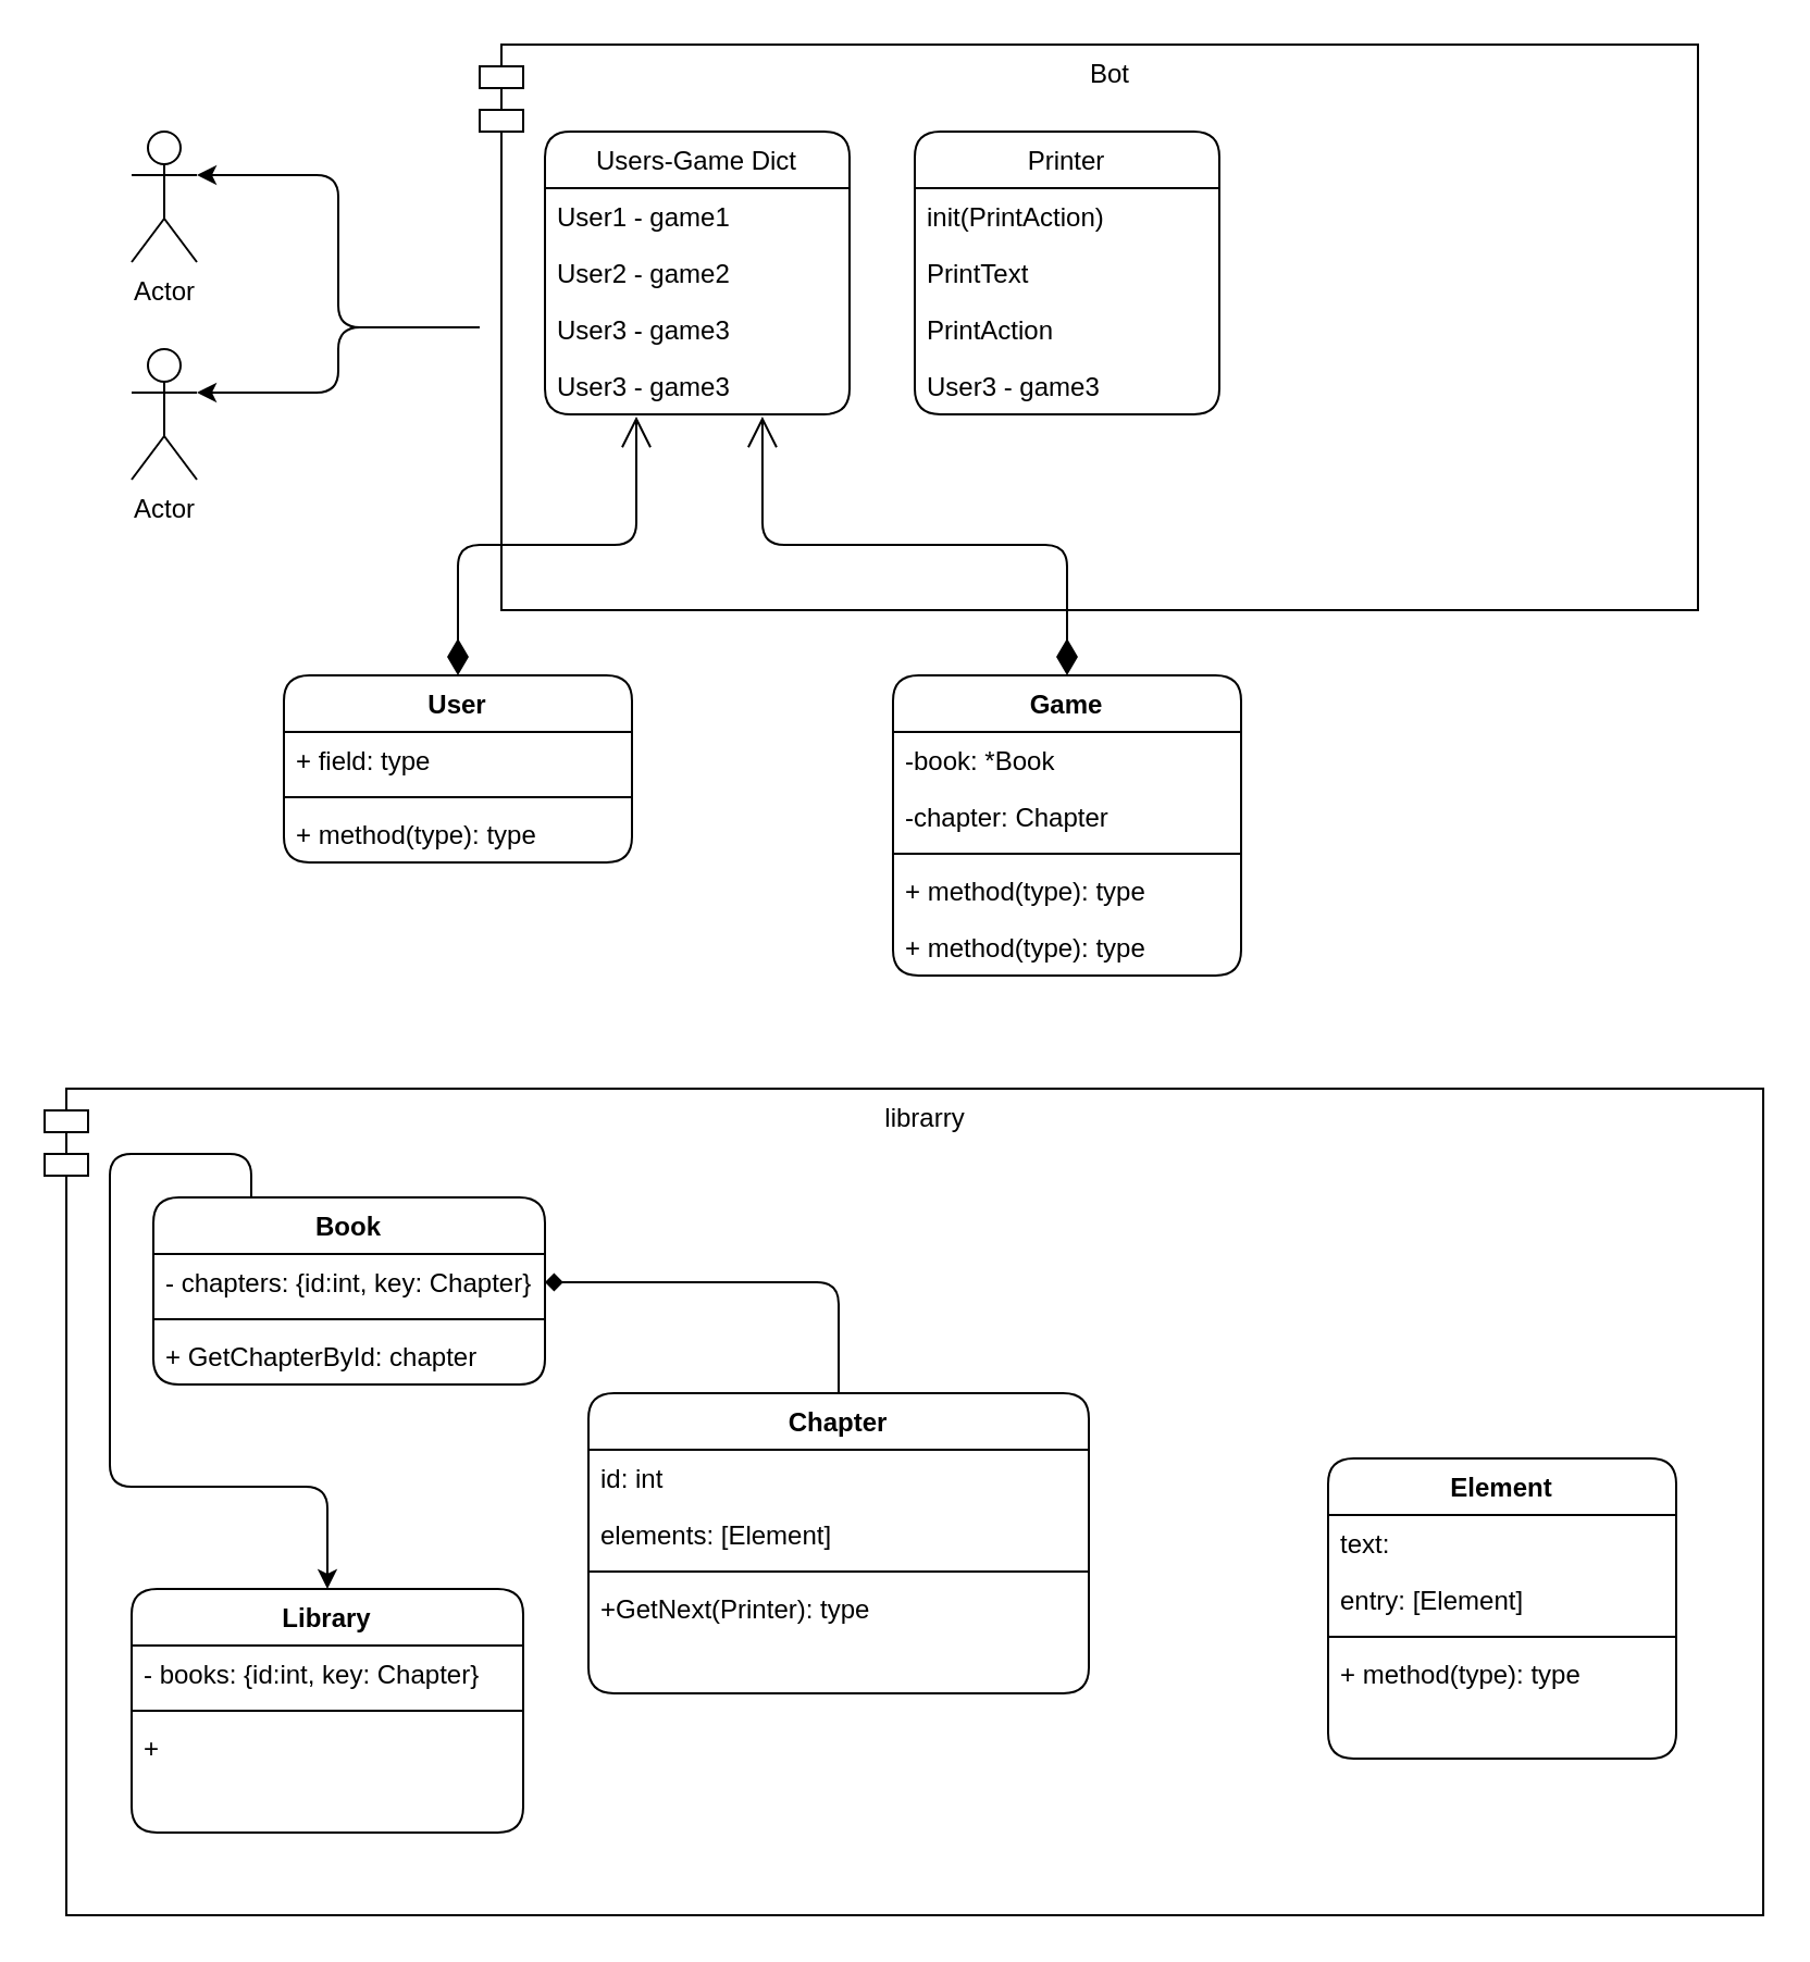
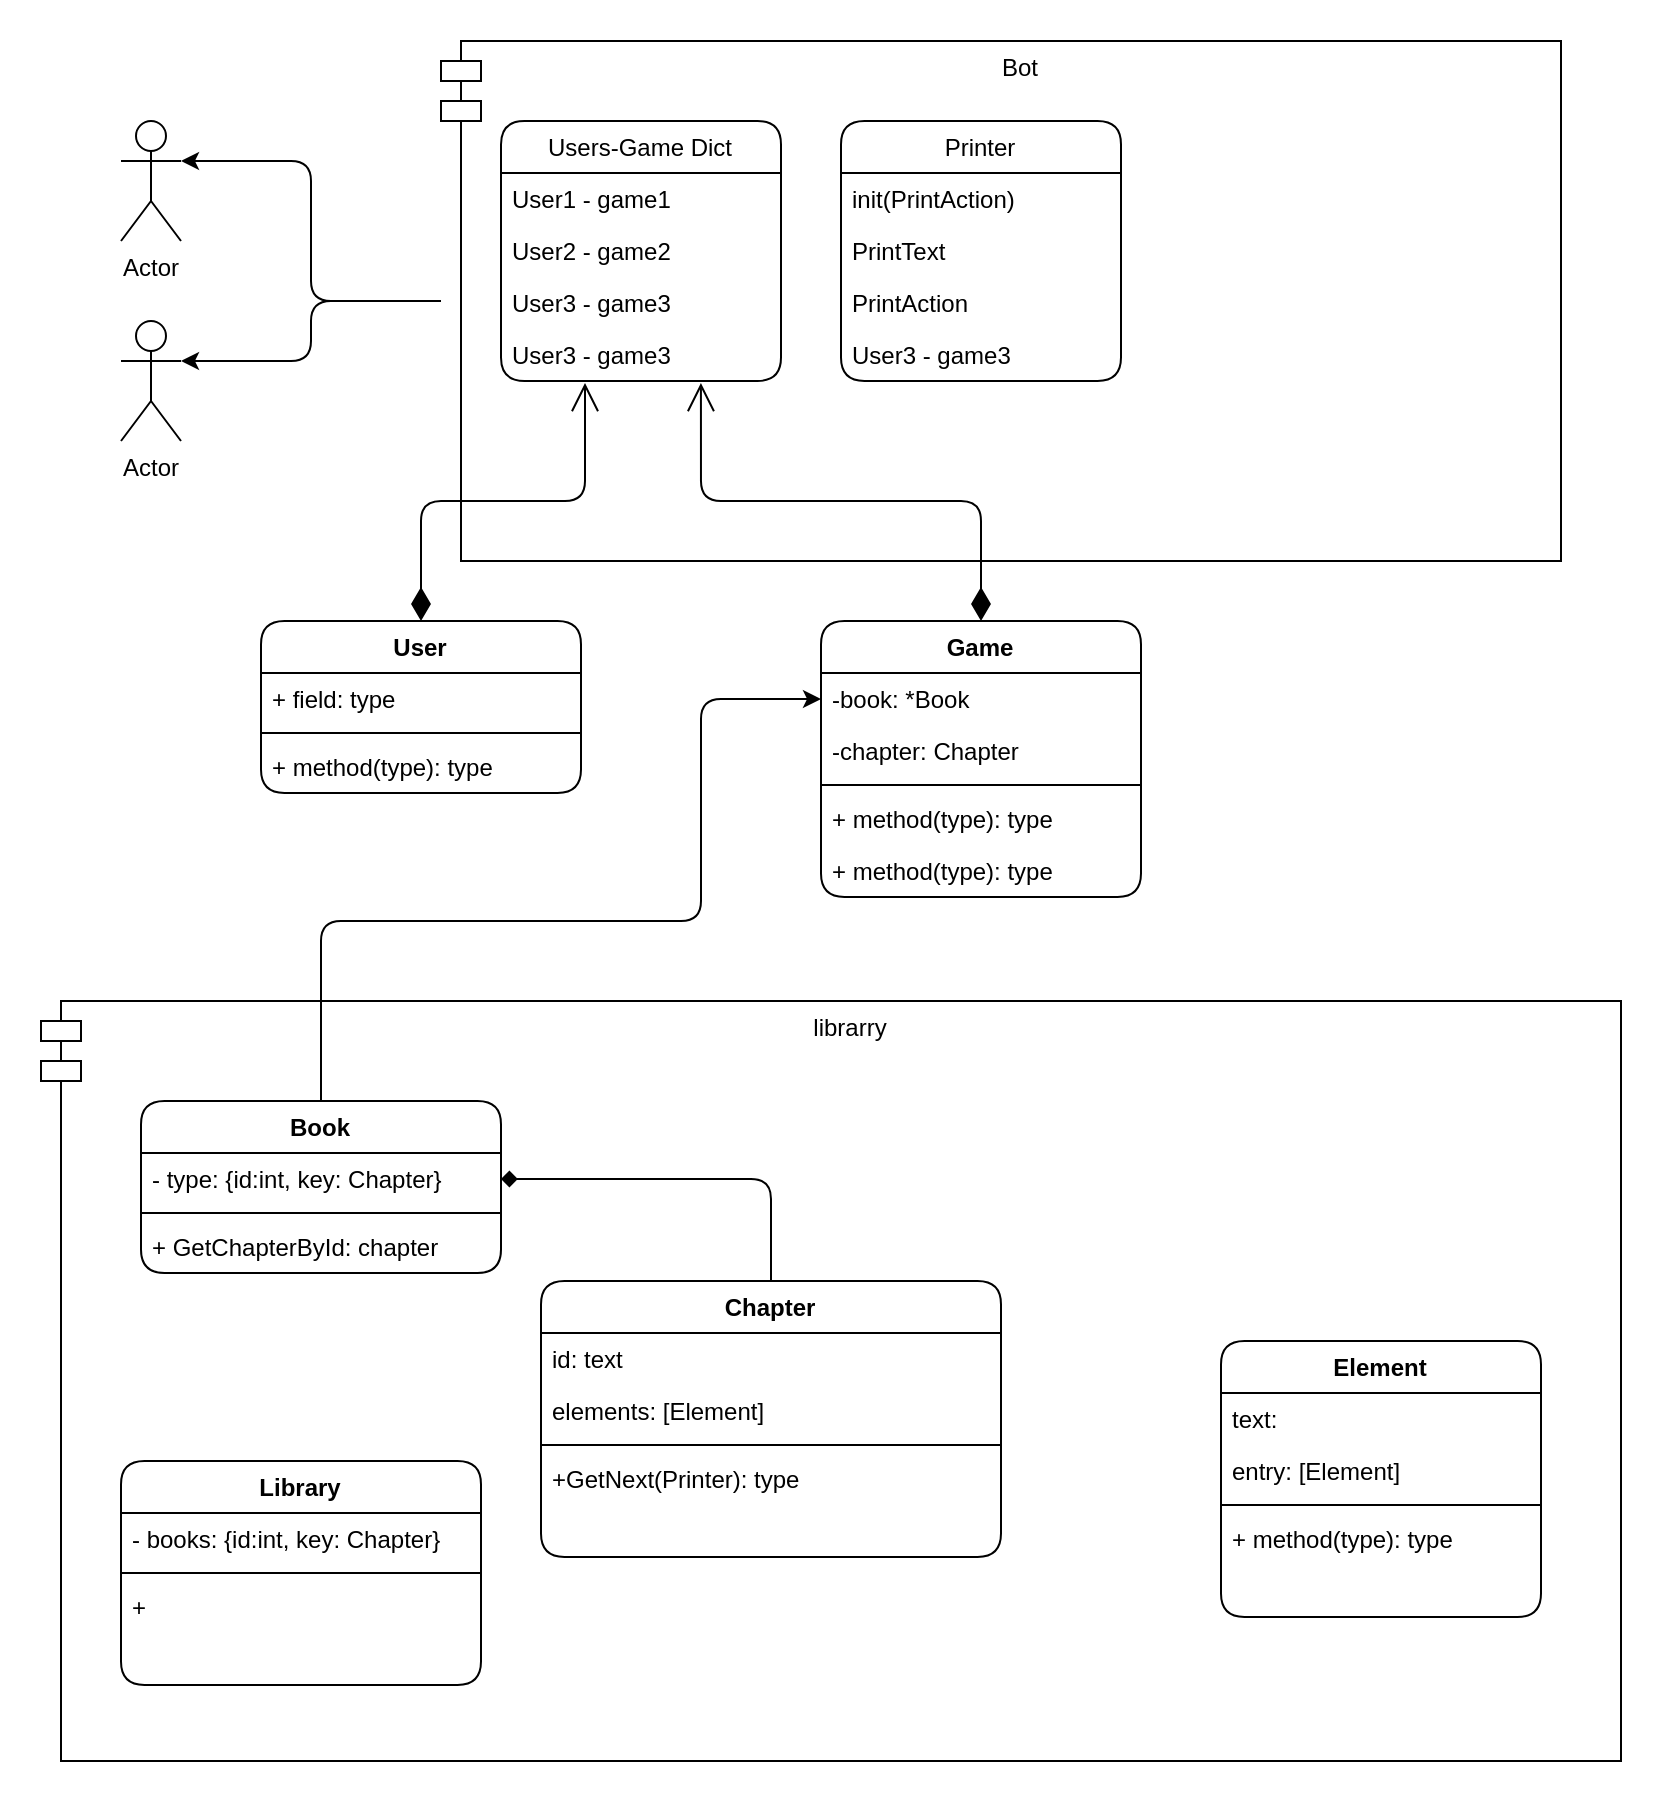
+ <mxCell id="25" style="edgeStyle=orthogonalEdgeStyle;rounded=1;orthogonalLoop=1;jettySize=auto;html=1;exitX=0.5;exitY=0;exitDx=0;exitDy=0;entryX=0;entryY=0.5;entryDx=0;entryDy=0;jumpStyle=none;" parent="1" source="26" target="18" edge="1"><mxGeometry relative="1" as="geometry"><Array as="points"><mxPoint x="160" y="460" /><mxPoint x="350" y="460" /><mxPoint x="350" y="349" /></Array></mxGeometry></mxCell>
- <mxCell id="27" value="- chapters: {id:int, key: Chapter}" style="text;strokeColor=none;fillColor=none;align=left;verticalAlign=top;spacingLeft=4;spacingRight=4;overflow=hidden;rotatable=0;points=[[0,0.5],[1,0.5]];portConstraint=eastwest;rounded=1;" parent="26" vertex="1"><mxGeometry y="26" width="180" height="26" as="geometry" /></mxCell>
+ <mxCell id="27" value="- type: {id:int, key: Chapter}" style="text;strokeColor=none;fillColor=none;align=left;verticalAlign=top;spacingLeft=4;spacingRight=4;overflow=hidden;rotatable=0;points=[[0,0.5],[1,0.5]];portConstraint=eastwest;rounded=1;" parent="26" vertex="1"><mxGeometry y="26" width="180" height="26" as="geometry" /></mxCell>
- <mxCell id="53" style="edgeStyle=orthogonalEdgeStyle;rounded=1;jumpStyle=none;orthogonalLoop=1;jettySize=auto;html=1;exitX=0.25;exitY=0;exitDx=0;exitDy=0;entryX=0.5;entryY=0;entryDx=0;entryDy=0;" parent="1" source="26" target="48" edge="1"><mxGeometry relative="1" as="geometry"><mxPoint x="70" y="649" as="sourcePoint" /></mxGeometry></mxCell>
- <mxCell id="32" value="id: int" style="text;strokeColor=none;fillColor=none;align=left;verticalAlign=top;spacingLeft=4;spacingRight=4;overflow=hidden;rotatable=0;points=[[0,0.5],[1,0.5]];portConstraint=eastwest;rounded=1;" parent="31" vertex="1"><mxGeometry y="26" width="230" height="26" as="geometry" /></mxCell>
+ <mxCell id="32" value="id: text" style="text;strokeColor=none;fillColor=none;align=left;verticalAlign=top;spacingLeft=4;spacingRight=4;overflow=hidden;rotatable=0;points=[[0,0.5],[1,0.5]];portConstraint=eastwest;rounded=1;" parent="31" vertex="1"><mxGeometry y="26" width="230" height="26" as="geometry" /></mxCell>
